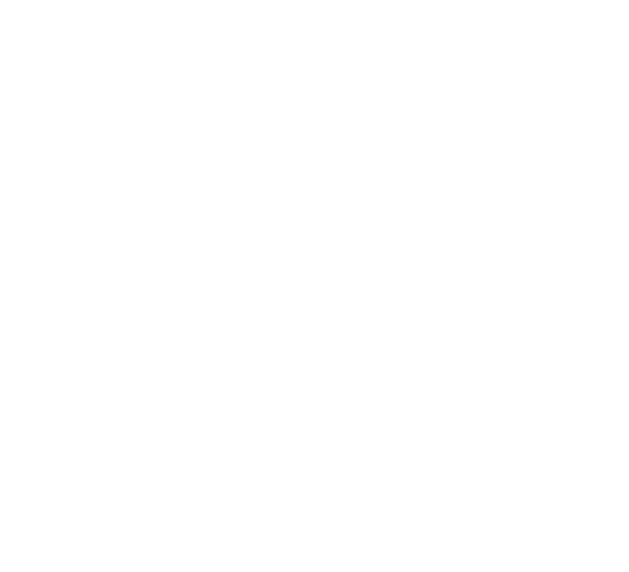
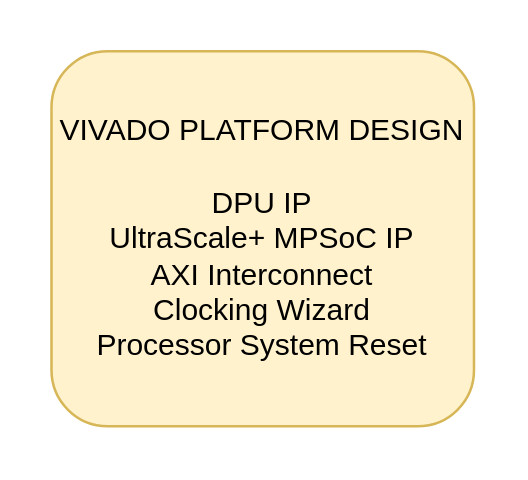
+ <mxCell id="2" value="&lt;div&gt;VIVADO PLATFORM DESIGN&lt;br&gt;&lt;/div&gt;&lt;div align=&quot;left&quot;&gt;&lt;br&gt;&lt;/div&gt;&lt;div&gt;DPU IP&lt;/div&gt;&lt;div&gt;UltraScale+ MPSoC IP&lt;br&gt;&lt;/div&gt;&lt;div&gt;AXI Interconnect&lt;/div&gt;&lt;div&gt;Clocking Wizard&lt;br&gt;&lt;/div&gt;&lt;div&gt;Processor System Reset&lt;br&gt;&lt;/div&gt;" style="rounded=1;whiteSpace=wrap;html=1;fillColor=#fff2cc;strokeColor=#d6b656;" vertex="1" parent="1"><mxGeometry x="20" y="20" width="169" height="150" as="geometry" /></mxCell>
